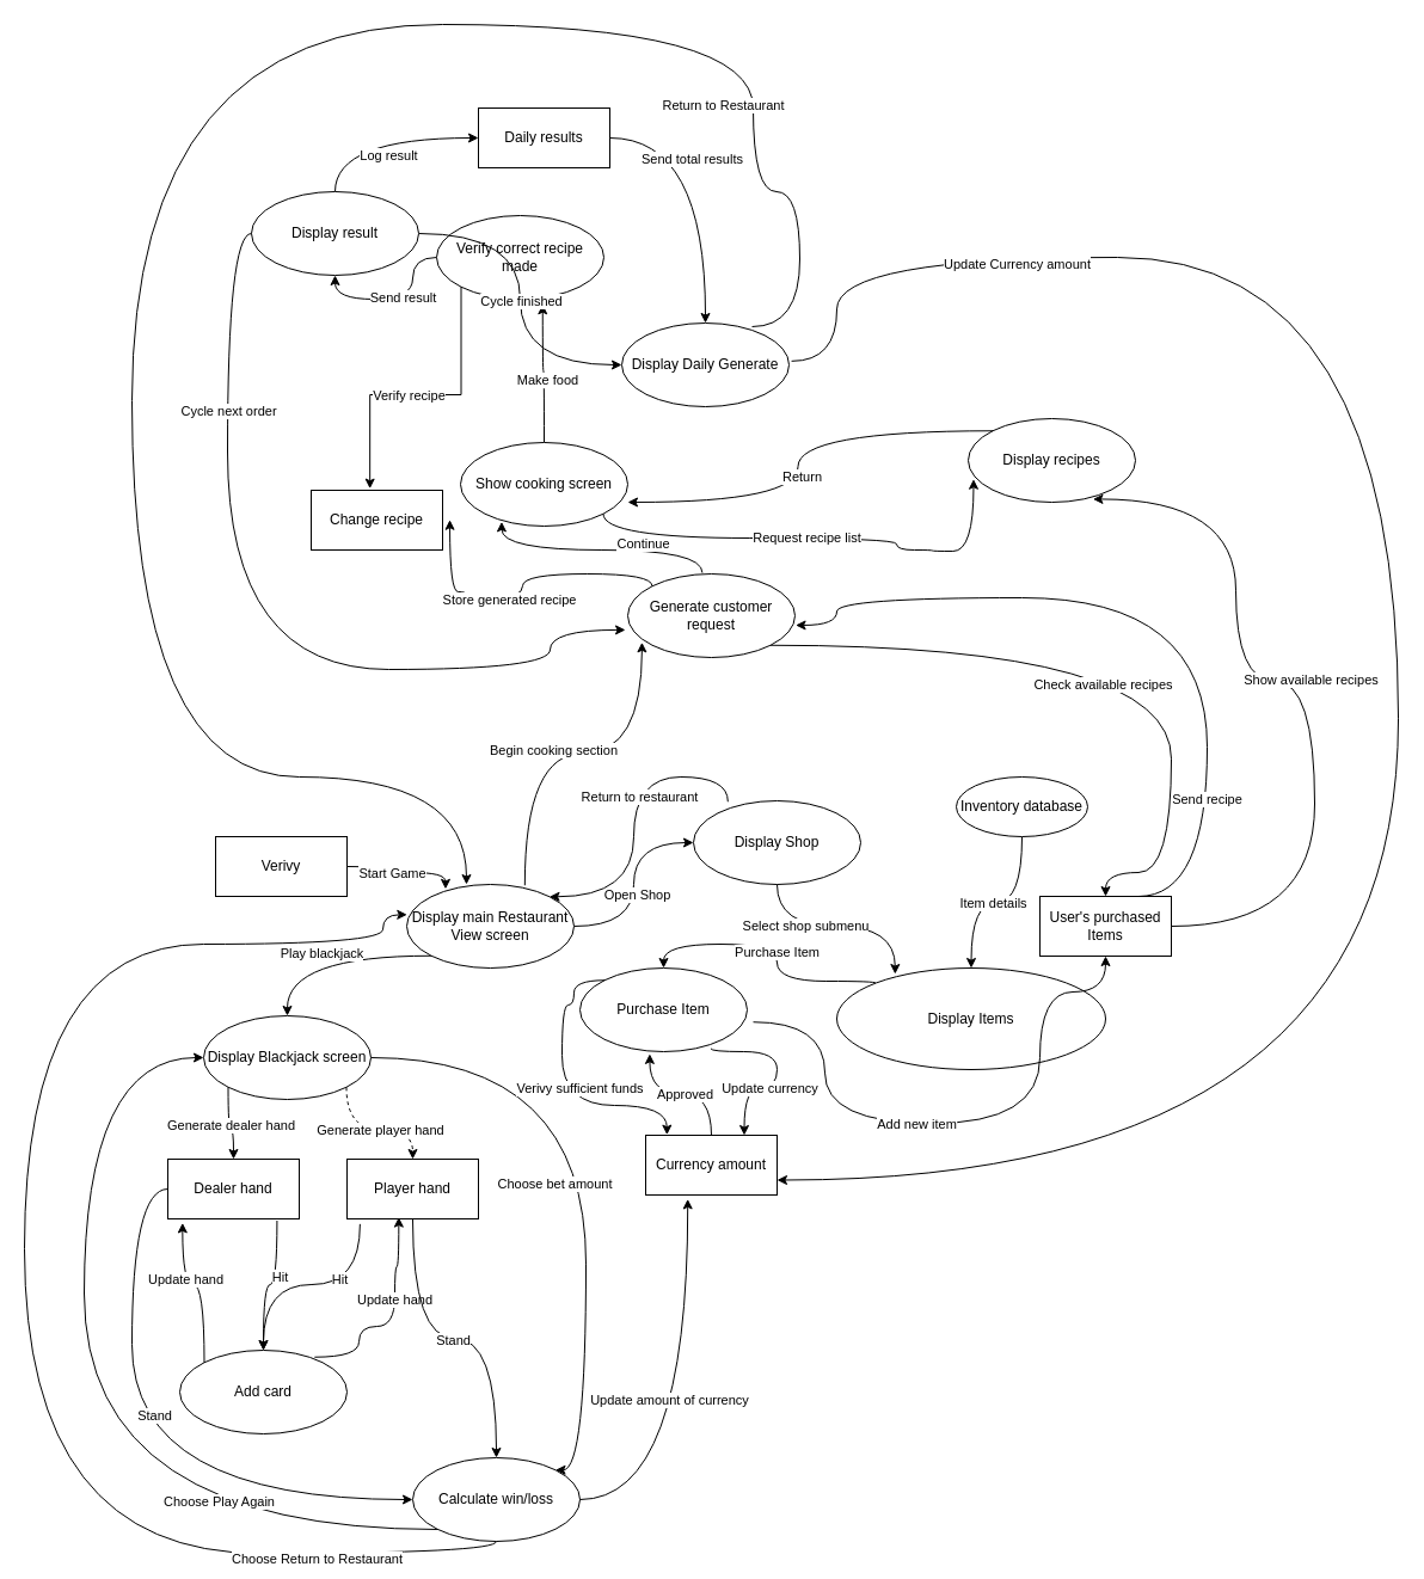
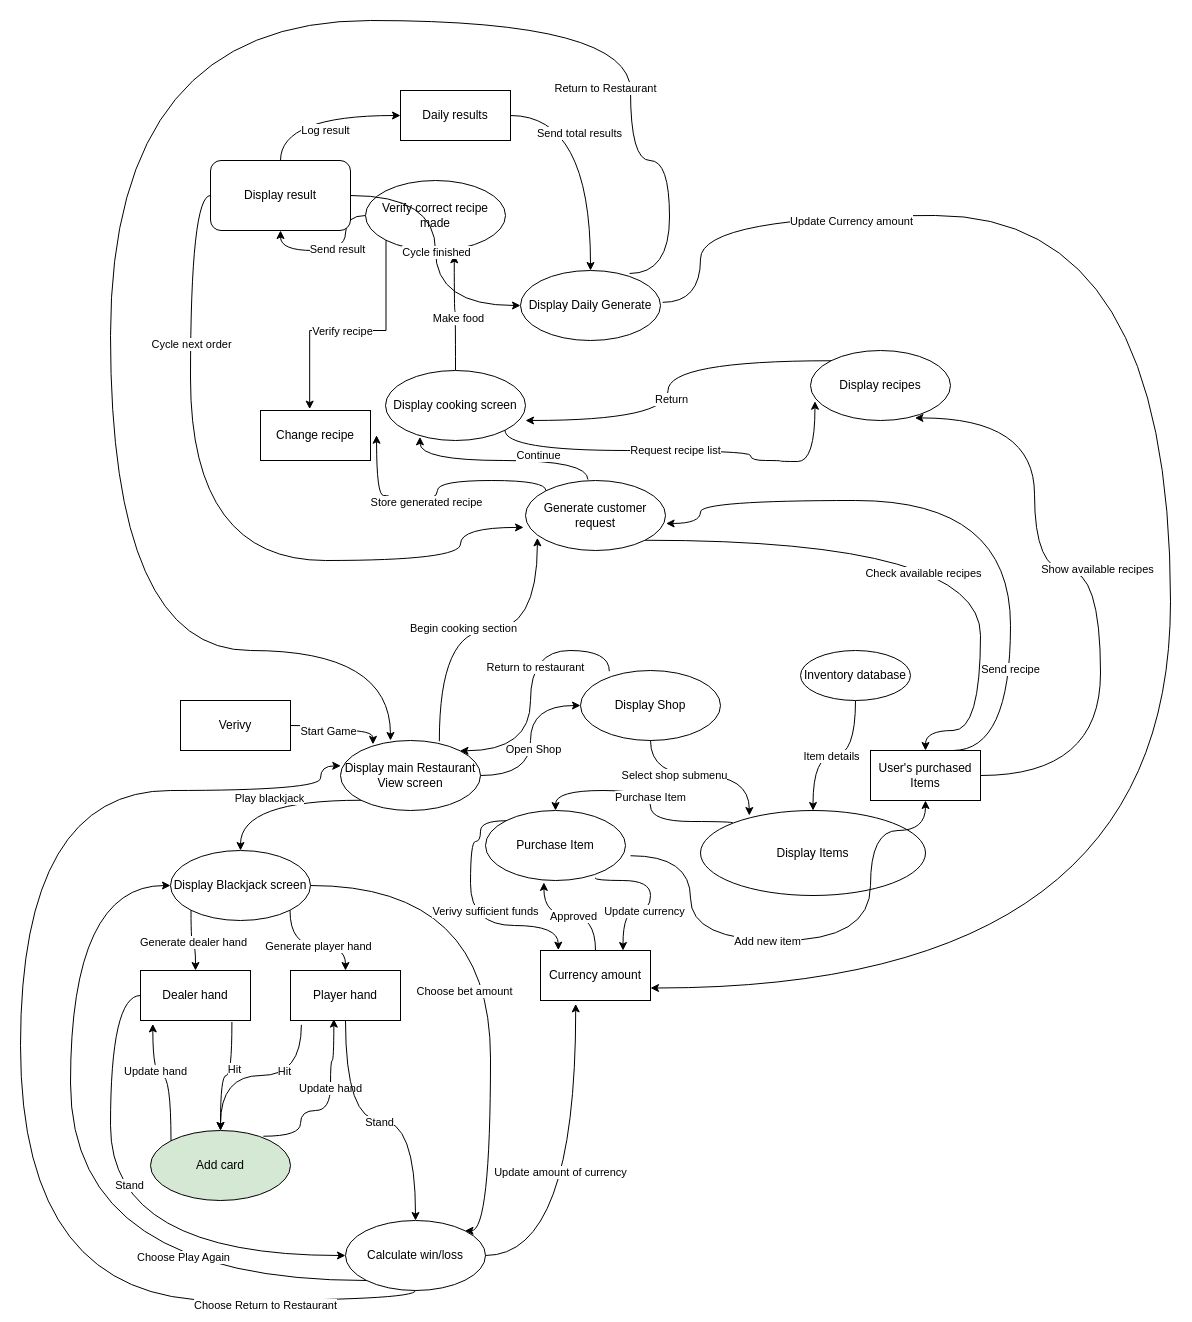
- <mxCell id="94" value="Display result" style="ellipse;whiteSpace=wrap;html=1;" vertex="1" parent="1"><mxGeometry x="210" y="160" width="140" height="70" as="geometry" /></mxCell>
+ <mxCell id="94" value="Display result" style="whiteSpace=wrap;html=1;rounded=1;" vertex="1" parent="1"><mxGeometry x="210" y="160" width="140" height="70" as="geometry" /></mxCell>
- <mxCell id="74" value="Show cooking screen" style="ellipse;whiteSpace=wrap;html=1;" vertex="1" parent="1"><mxGeometry x="385" y="370" width="140" height="70" as="geometry" /></mxCell>
+ <mxCell id="74" value="Display cooking screen" style="ellipse;whiteSpace=wrap;html=1;" vertex="1" parent="1"><mxGeometry x="385" y="370" width="140" height="70" as="geometry" /></mxCell>
- <mxCell id="14" style="edgeStyle=orthogonalEdgeStyle;rounded=0;orthogonalLoop=1;jettySize=auto;html=1;exitX=1;exitY=1;exitDx=0;exitDy=0;curved=1;dashed=1;" edge="1" parent="1" source="18" target="28"><mxGeometry relative="1" as="geometry" /></mxCell>
+ <mxCell id="14" style="edgeStyle=orthogonalEdgeStyle;rounded=0;orthogonalLoop=1;jettySize=auto;html=1;exitX=1;exitY=1;exitDx=0;exitDy=0;curved=1;" edge="1" parent="1" source="18" target="28"><mxGeometry relative="1" as="geometry" /></mxCell>
- <mxCell id="23" value="Add card" style="ellipse;whiteSpace=wrap;html=1;" vertex="1" parent="1"><mxGeometry x="150" y="1130" width="140" height="70" as="geometry" /></mxCell>
+ <mxCell id="23" value="Add card" style="ellipse;whiteSpace=wrap;html=1;fillColor=#d5e8d4;" vertex="1" parent="1"><mxGeometry x="150" y="1130" width="140" height="70" as="geometry" /></mxCell>
